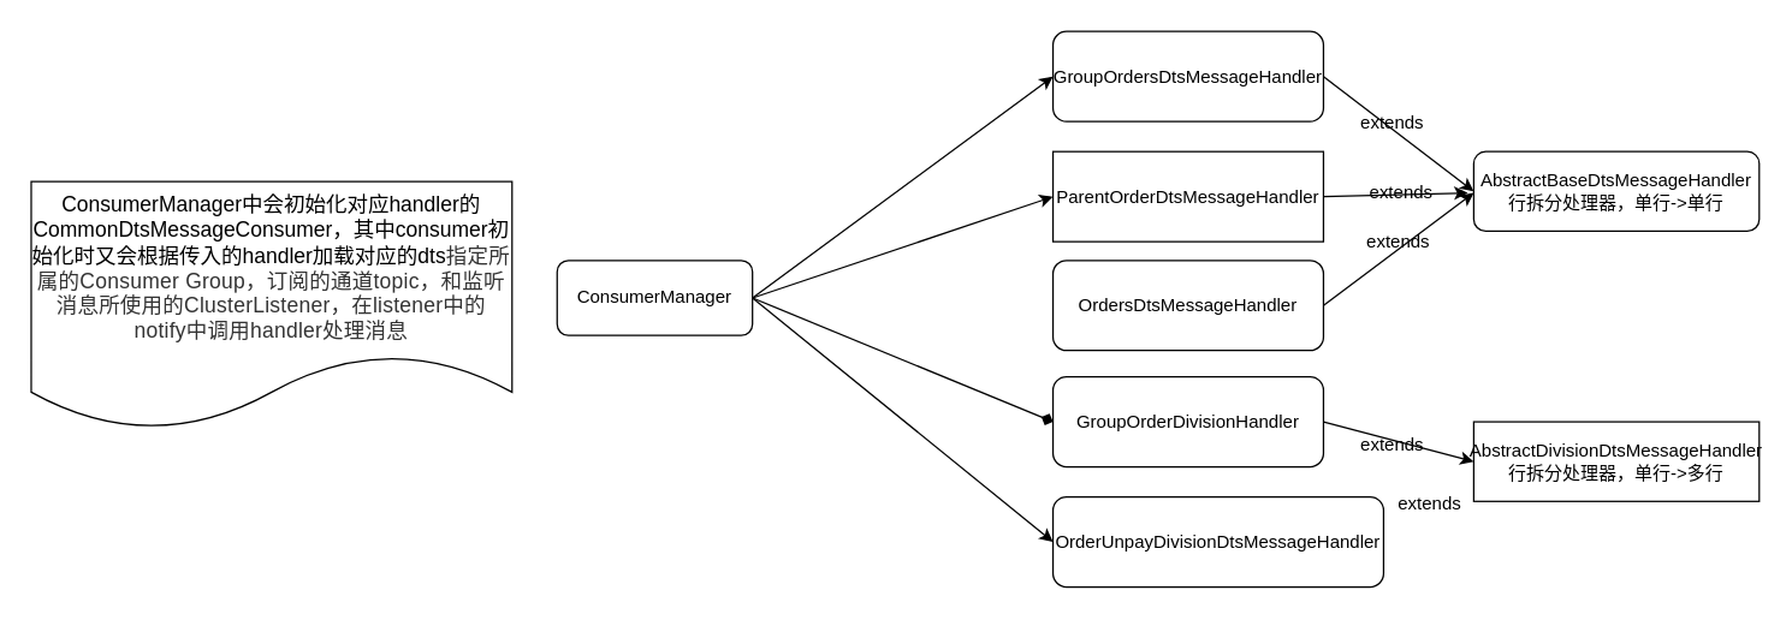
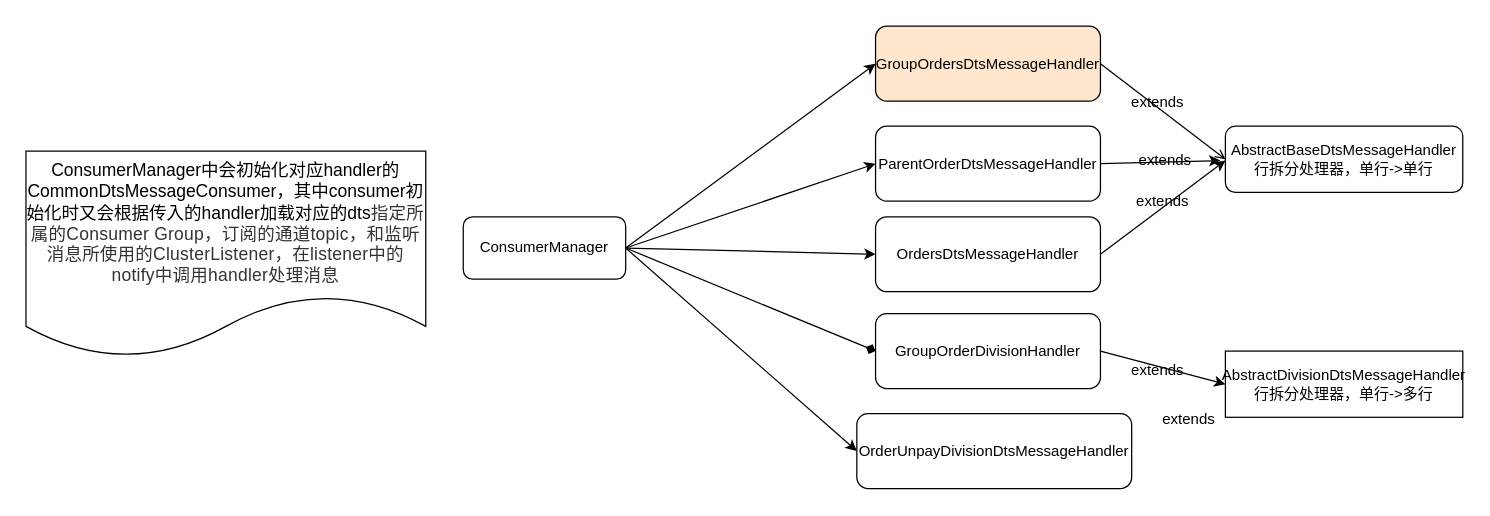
- <mxCell id="3" value="GroupOrdersDtsMessageHandler" style="rounded=1;whiteSpace=wrap;html=1;" vertex="1" parent="1"><mxGeometry x="700" y="20.5" width="180" height="60" as="geometry" /></mxCell>
+ <mxCell id="3" value="GroupOrdersDtsMessageHandler" style="rounded=1;whiteSpace=wrap;html=1;fillColor=#ffe6cc;" vertex="1" parent="1"><mxGeometry x="700" y="20.5" width="180" height="60" as="geometry" /></mxCell>
- <mxCell id="11" value="" style="endArrow=classic;html=1;exitX=1;exitY=0.5;exitDx=0;exitDy=0;entryX=0;entryY=0.5;entryDx=0;entryDy=0;" edge="1" parent="1" source="3" target="9"><mxGeometry width="50" height="50" relative="1" as="geometry"><mxPoint x="950" y="118" as="sourcePoint" /><mxPoint x="1000" y="68" as="targetPoint" /></mxGeometry></mxCell>
+ <mxCell id="11" value="" style="endArrow=open;html=1;exitX=1;exitY=0.5;exitDx=0;exitDy=0;entryX=0;entryY=0.5;entryDx=0;entryDy=0;" edge="1" parent="1" source="3" target="9"><mxGeometry width="50" height="50" relative="1" as="geometry"><mxPoint x="950" y="118" as="sourcePoint" /><mxPoint x="1000" y="68" as="targetPoint" /></mxGeometry></mxCell>
- <mxCell id="4" value="ParentOrderDtsMessageHandler" style="whiteSpace=wrap;html=1;rounded=0;" vertex="1" parent="1"><mxGeometry x="700" y="100.5" width="180" height="60" as="geometry" /></mxCell>
+ <mxCell id="4" value="ParentOrderDtsMessageHandler" style="rounded=1;whiteSpace=wrap;html=1;" vertex="1" parent="1"><mxGeometry x="700" y="100.5" width="180" height="60" as="geometry" /></mxCell>
+ <mxCell id="22" value="" style="endArrow=classic;html=1;entryX=0;entryY=0.5;entryDx=0;entryDy=0;exitX=1;exitY=0.5;exitDx=0;exitDy=0;" edge="1" parent="1" source="2" target="7"><mxGeometry width="50" height="50" relative="1" as="geometry"><mxPoint x="640" y="213" as="sourcePoint" /><mxPoint x="710" y="140.5" as="targetPoint" /></mxGeometry></mxCell>
- <mxCell id="6" value="OrderUnpayDivisionDtsMessageHandler" style="rounded=1;whiteSpace=wrap;html=1;" vertex="1" parent="1"><mxGeometry x="700" y="330.5" width="220" height="60" as="geometry" /></mxCell>
+ <mxCell id="6" value="OrderUnpayDivisionDtsMessageHandler" style="rounded=1;whiteSpace=wrap;html=1;" vertex="1" parent="1"><mxGeometry x="685" y="330.5" width="220" height="60" as="geometry" /></mxCell>
